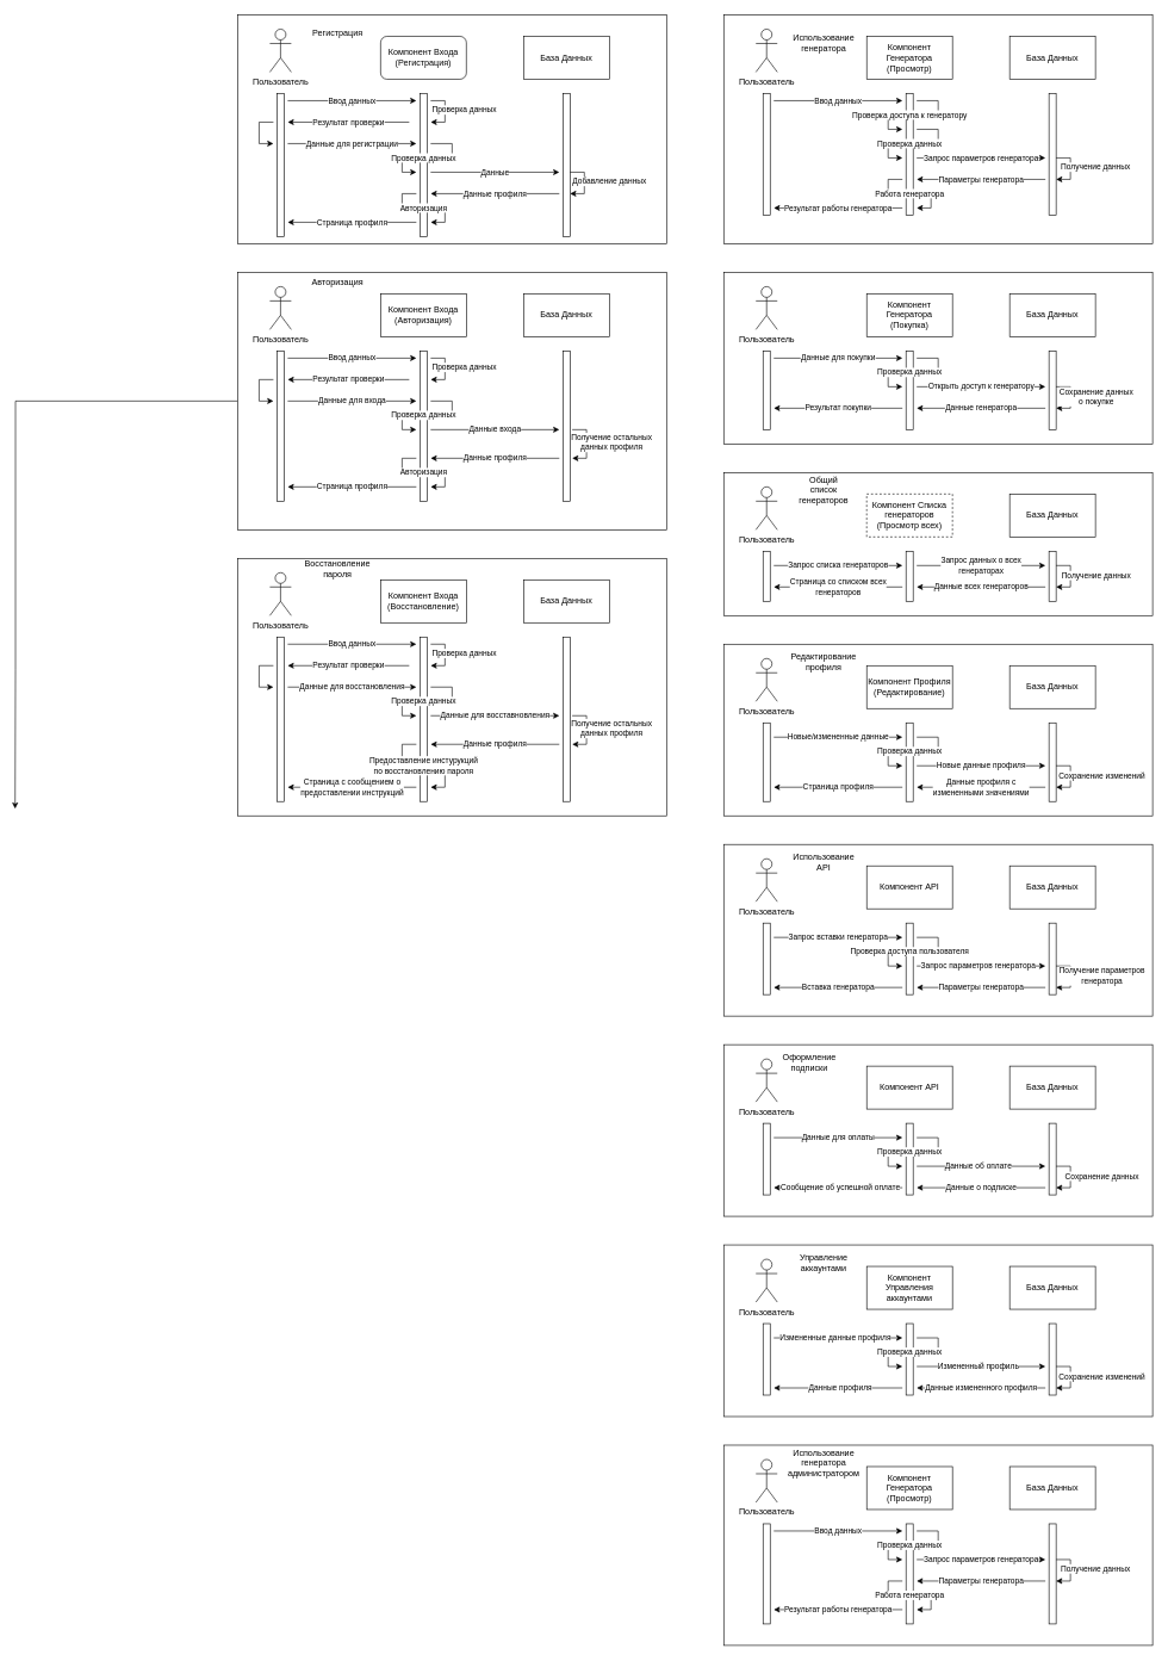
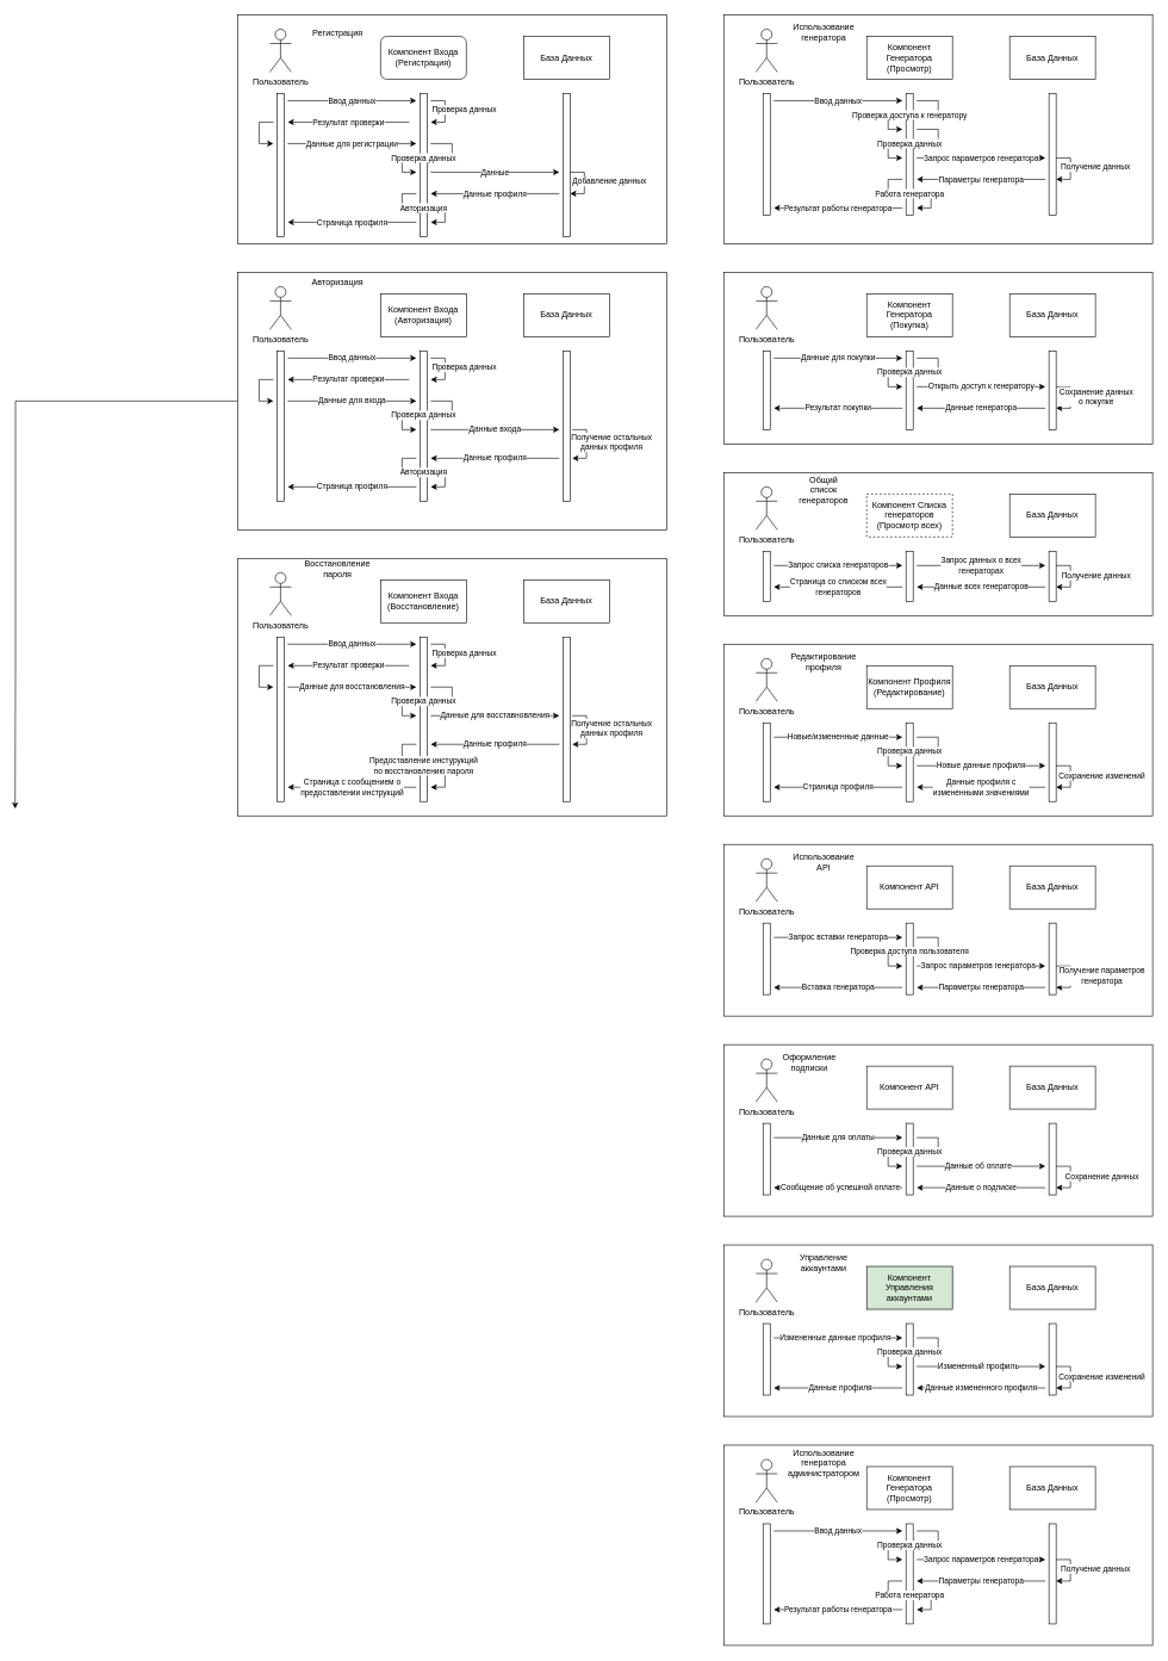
- <mxCell id="74" value="Использование&lt;br&gt;генератора" style="text;html=1;strokeColor=none;fillColor=none;align=center;verticalAlign=middle;whiteSpace=wrap;rounded=0;" parent="1" vertex="1"><mxGeometry x="1122" y="45" width="60" height="30" as="geometry" /></mxCell>
+ <mxCell id="74" value="Использование&lt;br&gt;генератора" style="text;html=1;strokeColor=none;fillColor=none;align=center;verticalAlign=middle;whiteSpace=wrap;rounded=0;" parent="1" vertex="1"><mxGeometry x="1122" y="30" width="60" height="30" as="geometry" /></mxCell>
- <mxCell id="145" value="Компонент Управления аккаунтами" style="rounded=0;whiteSpace=wrap;html=1;" vertex="1" parent="1"><mxGeometry x="1212" y="1770" width="120" height="60" as="geometry" /></mxCell>
+ <mxCell id="145" value="Компонент Управления аккаунтами" style="rounded=0;whiteSpace=wrap;html=1;fillColor=#d5e8d4;" vertex="1" parent="1"><mxGeometry x="1212" y="1770" width="120" height="60" as="geometry" /></mxCell>
